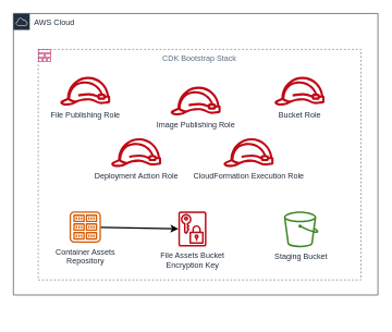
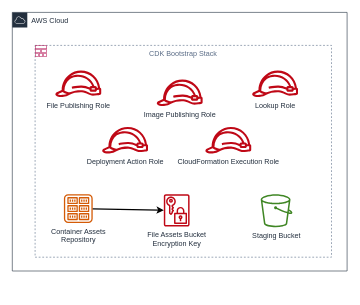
- <mxCell id="7" value="Bucket Role" style="sketch=0;outlineConnect=0;fontColor=#232F3E;gradientColor=none;fillColor=#BF0816;strokeColor=none;dashed=0;verticalLabelPosition=bottom;verticalAlign=top;align=center;html=1;fontSize=12;fontStyle=0;aspect=fixed;pointerEvents=1;shape=mxgraph.aws4.role;" parent="3" vertex="1"><mxGeometry x="361" y="42" width="78" height="44" as="geometry" /></mxCell>
+ <mxCell id="7" value="Lookup Role" style="sketch=0;outlineConnect=0;fontColor=#232F3E;gradientColor=none;fillColor=#BF0816;strokeColor=none;dashed=0;verticalLabelPosition=bottom;verticalAlign=top;align=center;html=1;fontSize=12;fontStyle=0;aspect=fixed;pointerEvents=1;shape=mxgraph.aws4.role;" parent="3" vertex="1"><mxGeometry x="361" y="42" width="78" height="44" as="geometry" /></mxCell>
